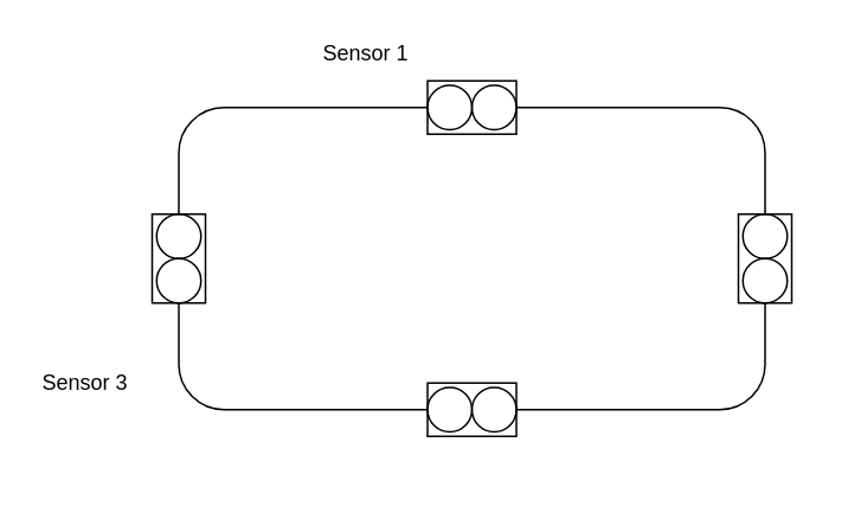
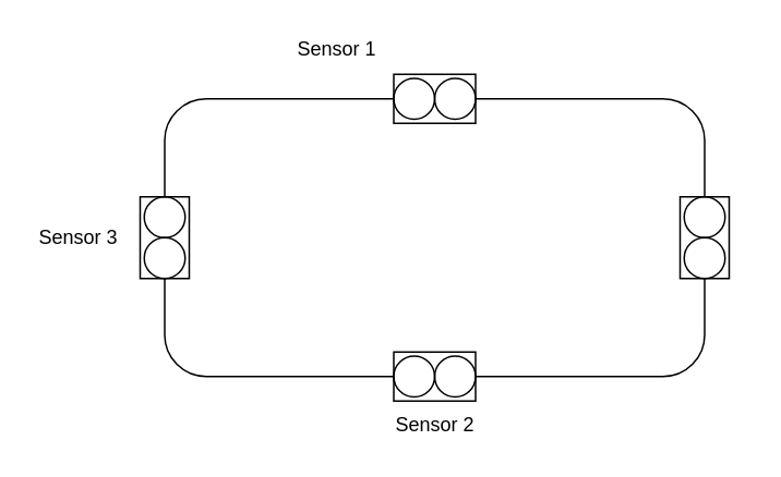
- <mxCell id="10" value="Sensor 3" style="text;html=1;strokeColor=none;fillColor=none;align=center;verticalAlign=middle;whiteSpace=wrap;rounded=0;" vertex="1" parent="1"><mxGeometry x="20" y="205" width="55" height="20" as="geometry" /></mxCell>
+ <mxCell id="10" value="Sensor 3" style="text;html=1;strokeColor=none;fillColor=none;align=center;verticalAlign=middle;whiteSpace=wrap;rounded=0;" vertex="1" parent="1"><mxGeometry x="20" y="135" width="55" height="20" as="geometry" /></mxCell>
+ <mxCell id="9" value="Sensor 2" style="text;html=1;strokeColor=none;fillColor=none;align=center;verticalAlign=middle;whiteSpace=wrap;rounded=0;" vertex="1" parent="1"><mxGeometry x="237.5" y="250" width="55" height="20" as="geometry" /></mxCell>
